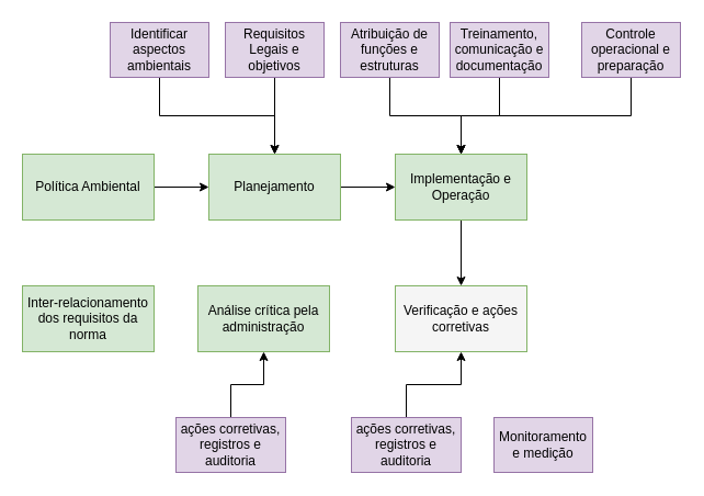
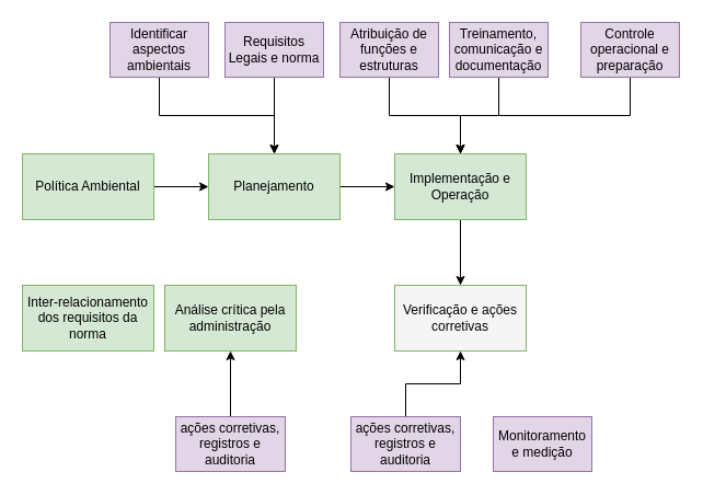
- <mxCell id="10" value="Requisitos Legais e objetivos" style="rounded=0;whiteSpace=wrap;html=1;fillColor=#e1d5e7;strokeColor=#9673a6;" vertex="1" parent="1"><mxGeometry x="205" y="20" width="90" height="50" as="geometry" /></mxCell>
+ <mxCell id="10" value="Requisitos Legais e norma" style="rounded=0;whiteSpace=wrap;html=1;fillColor=#e1d5e7;strokeColor=#9673a6;" vertex="1" parent="1"><mxGeometry x="205" y="20" width="90" height="50" as="geometry" /></mxCell>
- <mxCell id="6" value="Análise crítica pela administração" style="rounded=0;whiteSpace=wrap;html=1;fillColor=#d5e8d4;strokeColor=#82b366;" vertex="1" parent="1"><mxGeometry x="180" y="260" width="120" height="60" as="geometry" /></mxCell>
+ <mxCell id="6" value="Análise crítica pela administração" style="rounded=0;whiteSpace=wrap;html=1;fillColor=#d5e8d4;strokeColor=#82b366;" vertex="1" parent="1"><mxGeometry x="150" y="260" width="120" height="60" as="geometry" /></mxCell>
